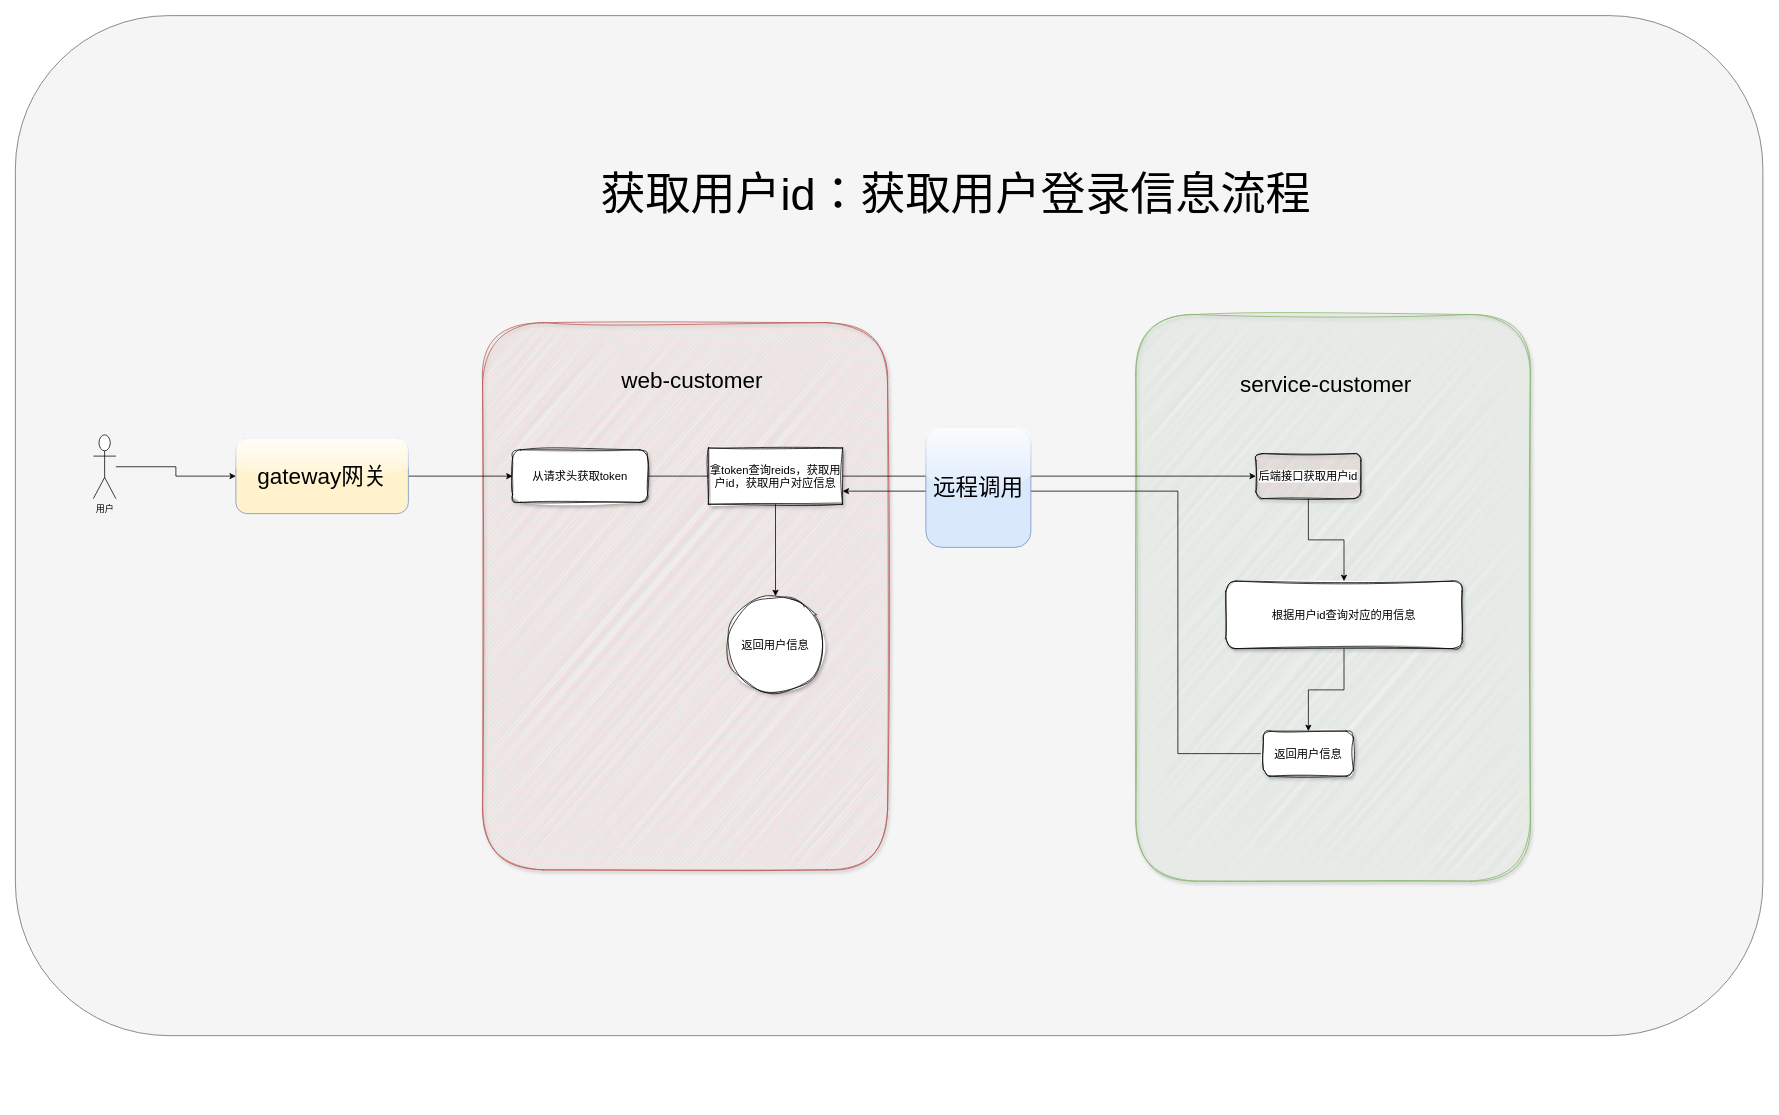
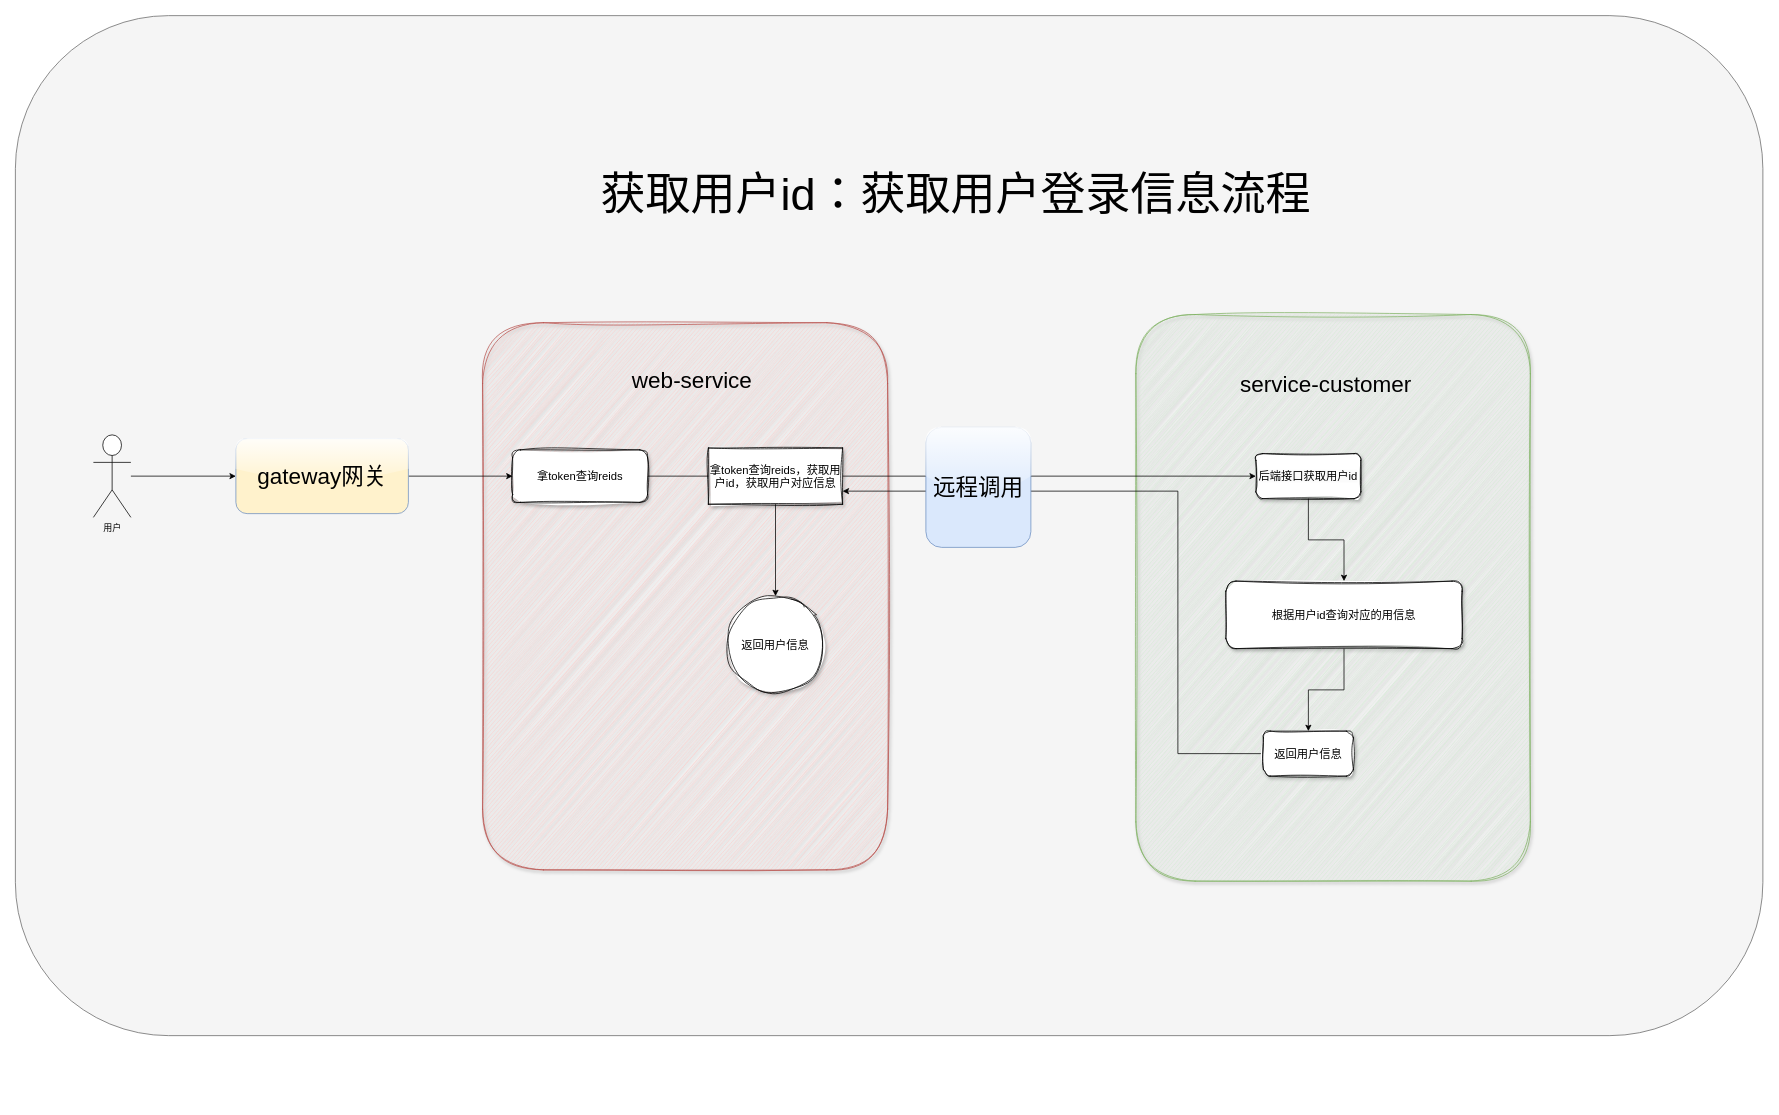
- <mxCell id="7" value="&lt;font style=&quot;font-size: 30px;&quot;&gt;web-customer&lt;/font&gt;" style="text;html=1;strokeColor=none;fillColor=none;align=center;verticalAlign=middle;whiteSpace=wrap;rounded=0;" parent="5" vertex="1"><mxGeometry x="167.003" y="15" width="225.455" height="163.478" as="geometry" /></mxCell>
+ <mxCell id="7" value="&lt;font style=&quot;font-size: 30px;&quot;&gt;web-service&lt;/font&gt;" style="text;html=1;strokeColor=none;fillColor=none;align=center;verticalAlign=middle;whiteSpace=wrap;rounded=0;" parent="5" vertex="1"><mxGeometry x="167.003" y="15" width="225.455" height="163.478" as="geometry" /></mxCell>
- <mxCell id="14" value="用户" style="shape=umlActor;verticalLabelPosition=bottom;verticalAlign=top;html=1;outlineConnect=0;" parent="2" vertex="1"><mxGeometry x="104" y="475" width="30" height="85" as="geometry" /></mxCell>
+ <mxCell id="14" value="用户" style="shape=umlActor;verticalLabelPosition=bottom;verticalAlign=top;html=1;outlineConnect=0;" parent="2" vertex="1"><mxGeometry x="104" y="475" width="50" height="110" as="geometry" /></mxCell>
- <mxCell id="9" value="从请求头获取token" style="rounded=1;whiteSpace=wrap;html=1;fontSize=15;glass=0;strokeWidth=1;shadow=1;sketch=1;curveFitting=1;jiggle=2;" parent="5" vertex="1"><mxGeometry x="40" y="190" width="180" height="70" as="geometry" /></mxCell>
+ <mxCell id="9" value="拿token查询reids" style="rounded=1;whiteSpace=wrap;html=1;fontSize=15;glass=0;strokeWidth=1;shadow=1;sketch=1;curveFitting=1;jiggle=2;" parent="5" vertex="1"><mxGeometry x="40" y="190" width="180" height="70" as="geometry" /></mxCell>
- <mxCell id="16" value="&lt;span style=&quot;color: rgb(0, 0, 0); font-family: Helvetica; font-size: 15px; font-style: normal; font-variant-ligatures: normal; font-variant-caps: normal; font-weight: 400; letter-spacing: normal; orphans: 2; text-align: center; text-indent: 0px; text-transform: none; widows: 2; word-spacing: 0px; -webkit-text-stroke-width: 0px; white-space: normal; background-color: rgb(251, 251, 251); text-decoration-thickness: initial; text-decoration-style: initial; text-decoration-color: initial; float: none; display: inline !important;&quot;&gt;后端接口获取用户id&lt;/span&gt;" style="whiteSpace=wrap;html=1;rounded=1;glass=0;strokeWidth=1;shadow=1;sketch=1;curveFitting=1;jiggle=2;fontSize=15;fillColor=#f8cecc;" parent="15" vertex="1"><mxGeometry x="160" y="200" width="140" height="60" as="geometry" /></mxCell>
+ <mxCell id="16" value="&lt;span style=&quot;color: rgb(0, 0, 0); font-family: Helvetica; font-size: 15px; font-style: normal; font-variant-ligatures: normal; font-variant-caps: normal; font-weight: 400; letter-spacing: normal; orphans: 2; text-align: center; text-indent: 0px; text-transform: none; widows: 2; word-spacing: 0px; -webkit-text-stroke-width: 0px; white-space: normal; background-color: rgb(251, 251, 251); text-decoration-thickness: initial; text-decoration-style: initial; text-decoration-color: initial; float: none; display: inline !important;&quot;&gt;后端接口获取用户id&lt;/span&gt;" style="whiteSpace=wrap;html=1;rounded=1;glass=0;strokeWidth=1;shadow=1;sketch=1;curveFitting=1;jiggle=2;fontSize=15;" parent="15" vertex="1"><mxGeometry x="160" y="200" width="140" height="60" as="geometry" /></mxCell>
